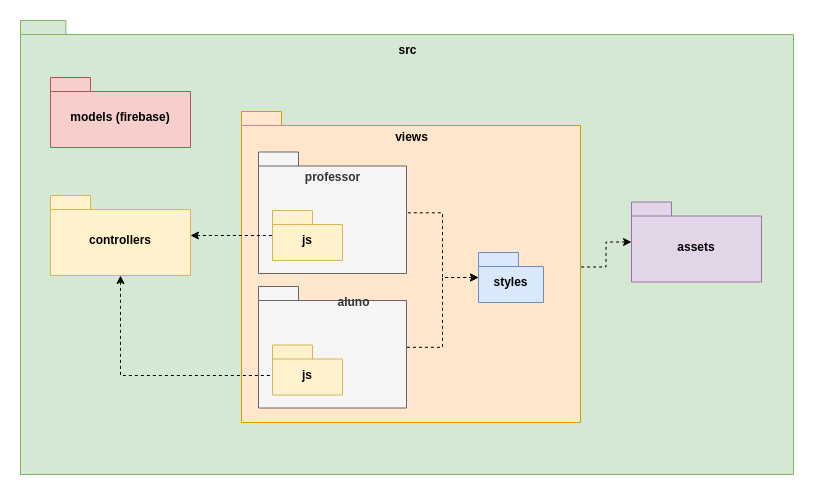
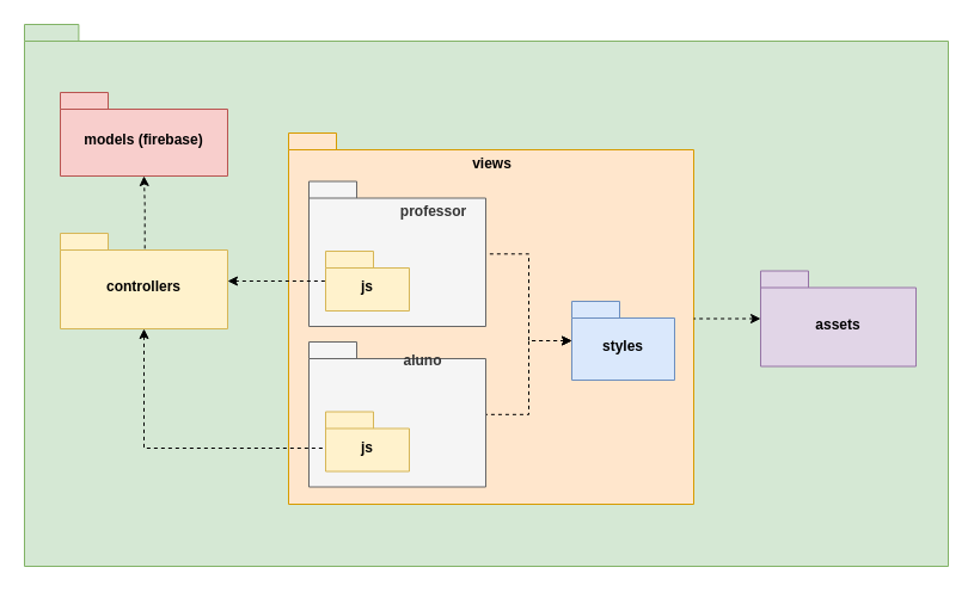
- <mxCell id="24" value="&lt;b&gt;src&lt;/b&gt;" style="text;html=1;align=center;verticalAlign=middle;resizable=0;points=[];autosize=1;strokeColor=none;fillColor=none;" vertex="1" parent="1"><mxGeometry x="388.5" y="37" width="36" height="26" as="geometry" /></mxCell>
- <mxCell id="15" value="&lt;span style=&quot;color: rgb(51, 51, 51); font-weight: 700; text-wrap-mode: wrap;&quot;&gt;professor&lt;/span&gt;" style="text;html=1;align=center;verticalAlign=middle;resizable=0;points=[];autosize=1;strokeColor=none;fillColor=none;" vertex="1" parent="13"><mxGeometry x="37.5" y="12.5" width="73" height="26" as="geometry" /></mxCell>
+ <mxCell id="15" value="&lt;span style=&quot;color: rgb(51, 51, 51); font-weight: 700; text-wrap-mode: wrap;&quot;&gt;professor&lt;/span&gt;" style="text;html=1;align=center;verticalAlign=middle;resizable=0;points=[];autosize=1;strokeColor=none;fillColor=none;" vertex="1" parent="13"><mxGeometry x="67.5" y="12.5" width="73" height="26" as="geometry" /></mxCell>
+ <mxCell id="3" value="" style="edgeStyle=orthogonalEdgeStyle;rounded=0;orthogonalLoop=1;jettySize=auto;html=1;dashed=1;exitX=0.505;exitY=0.16;exitDx=0;exitDy=0;exitPerimeter=0;" edge="1" parent="1" source="4" target="5"><mxGeometry relative="1" as="geometry" /></mxCell>
- <mxCell id="6" value="assets" style="shape=folder;fontStyle=1;spacingTop=10;tabWidth=40;tabHeight=14;tabPosition=left;html=1;whiteSpace=wrap;fillColor=#e1d5e7;strokeColor=#9673a6;" parent="1" vertex="1"><mxGeometry x="631" y="201.5" width="130" height="80" as="geometry" /></mxCell>
+ <mxCell id="6" value="assets" style="shape=folder;fontStyle=1;spacingTop=10;tabWidth=40;tabHeight=14;tabPosition=left;html=1;whiteSpace=wrap;fillColor=#e1d5e7;strokeColor=#9673a6;" parent="1" vertex="1"><mxGeometry x="636" y="226.5" width="130" height="80" as="geometry" /></mxCell>
- <mxCell id="12" value="styles" style="shape=folder;fontStyle=1;spacingTop=10;tabWidth=40;tabHeight=14;tabPosition=left;html=1;whiteSpace=wrap;fillColor=#dae8fc;strokeColor=#6c8ebf;" parent="1" vertex="1"><mxGeometry x="478" y="252" width="65" height="50" as="geometry" /></mxCell>
+ <mxCell id="12" value="styles" style="shape=folder;fontStyle=1;spacingTop=10;tabWidth=40;tabHeight=14;tabPosition=left;html=1;whiteSpace=wrap;fillColor=#dae8fc;strokeColor=#6c8ebf;" parent="1" vertex="1"><mxGeometry x="478" y="252" width="86" height="66" as="geometry" /></mxCell>
